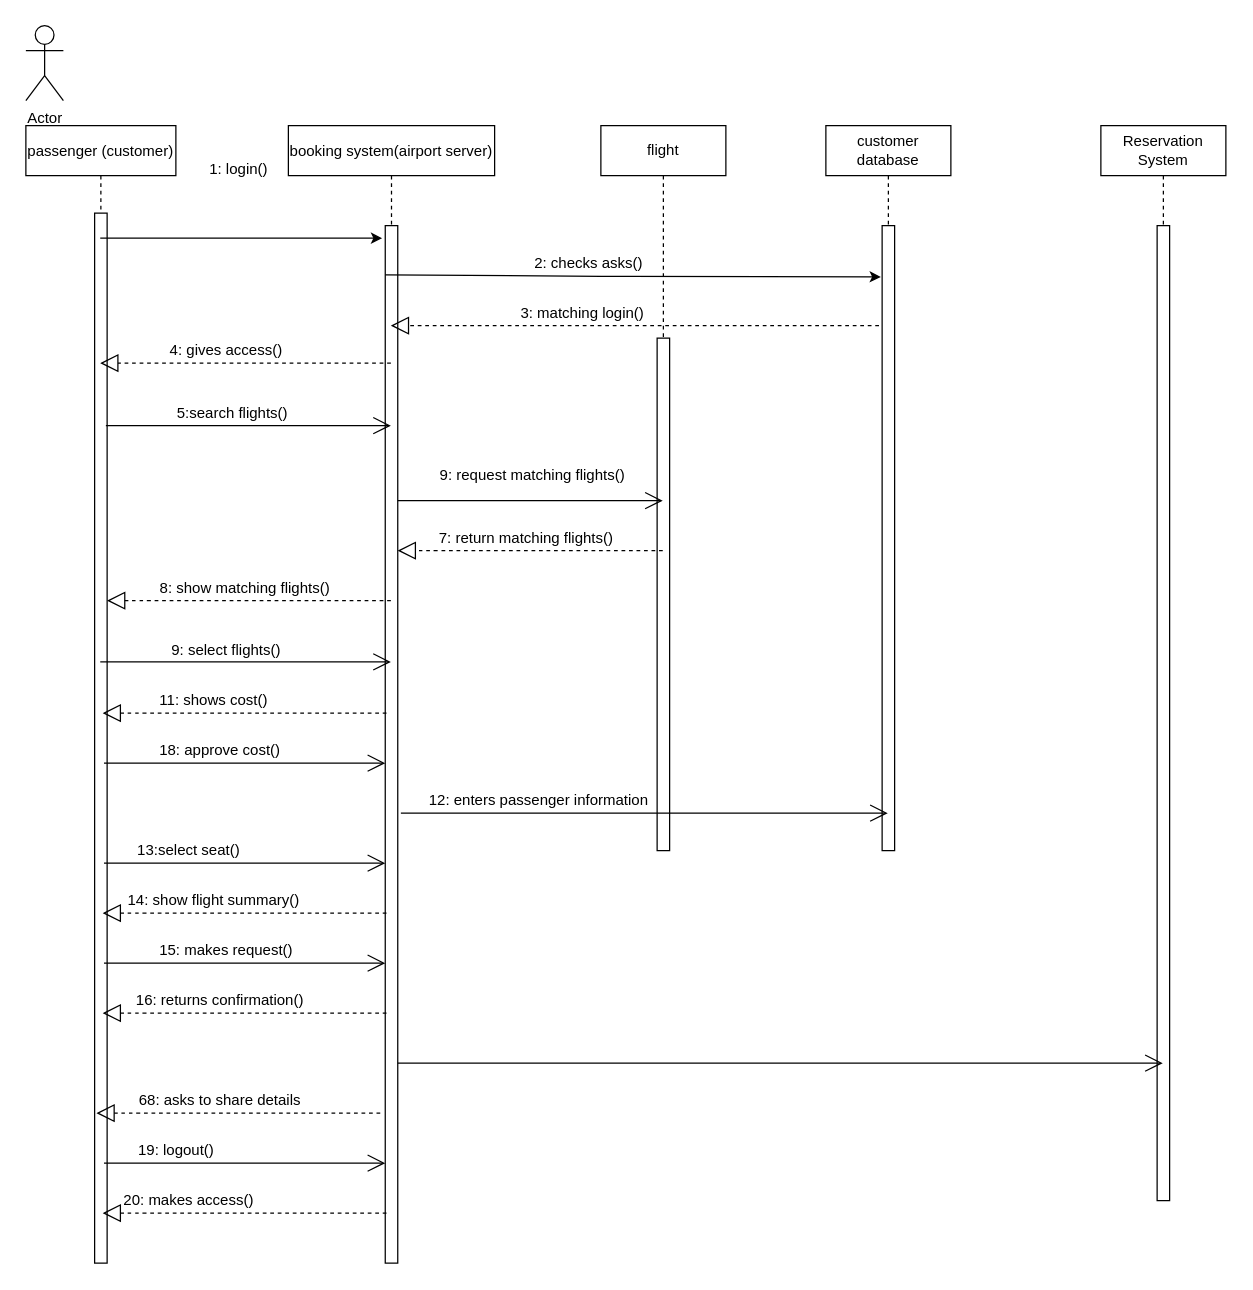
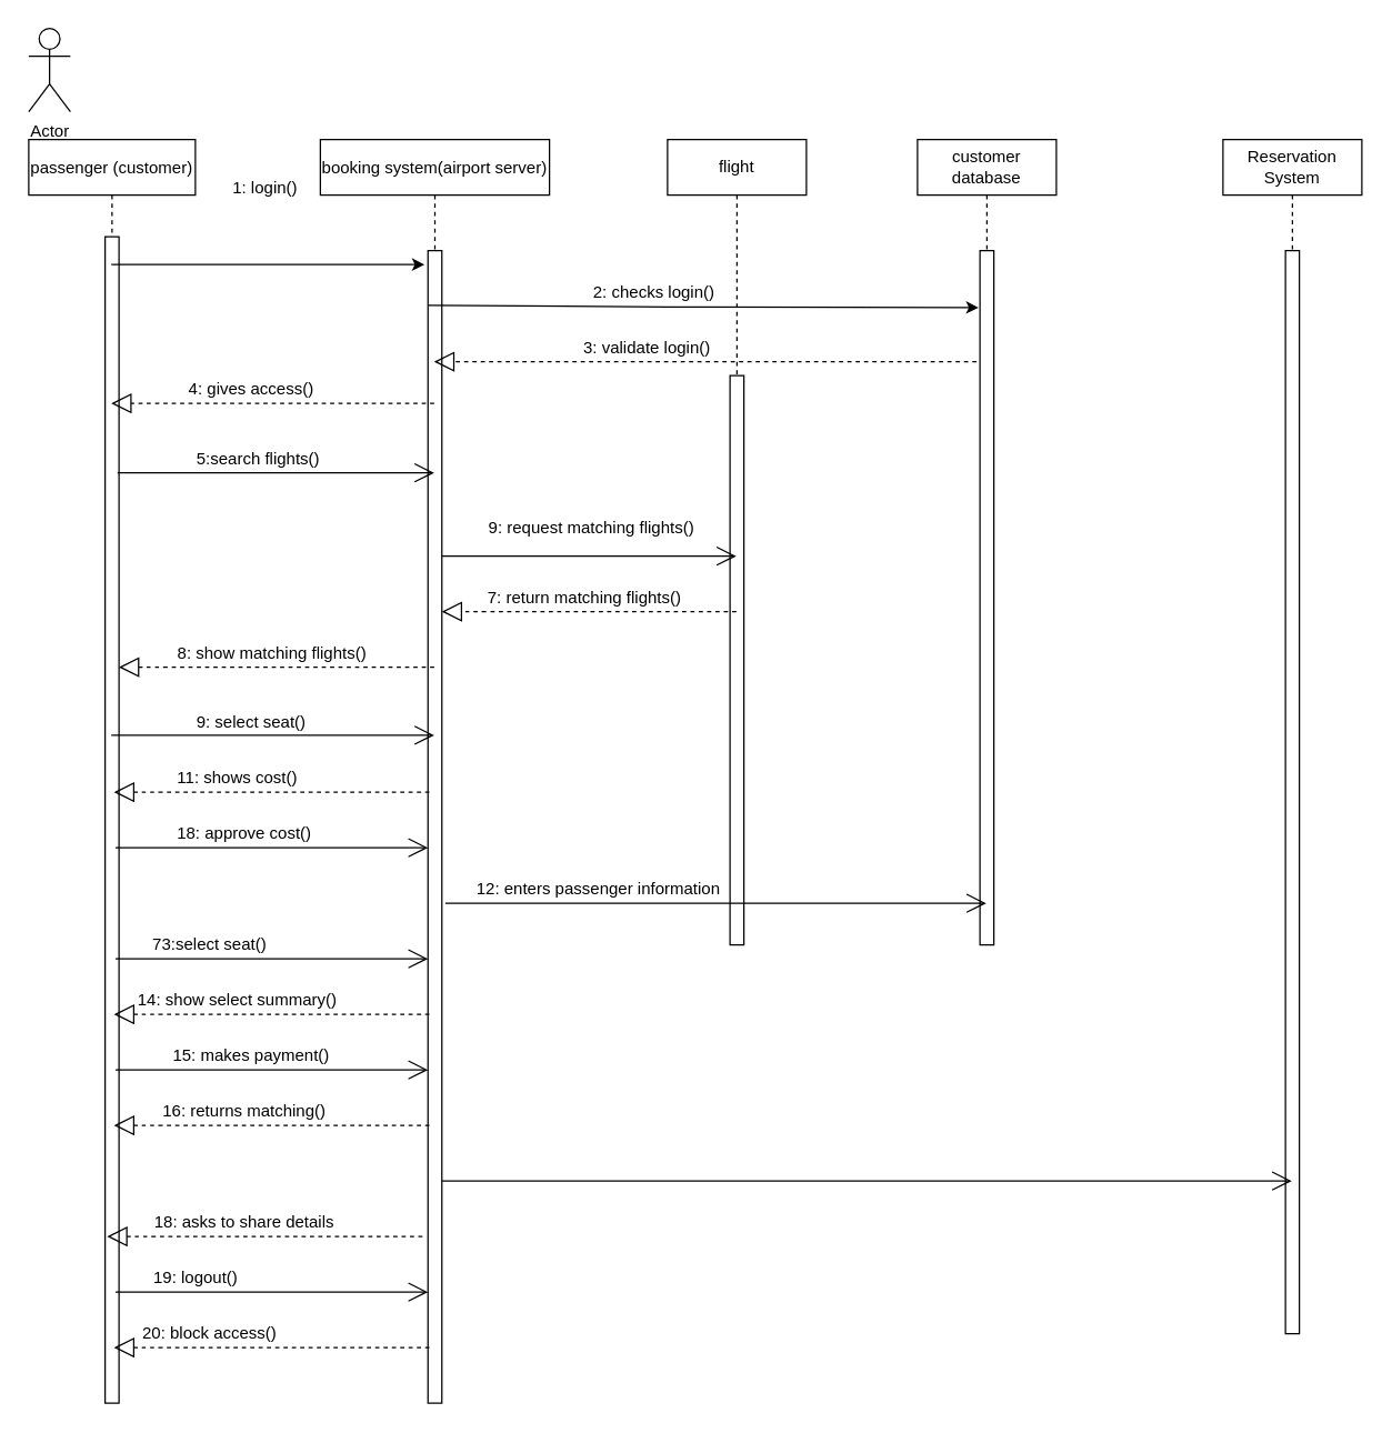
- <mxCell id="28" value="2: checks asks()" style="text;html=1;align=center;verticalAlign=middle;resizable=0;points=[];autosize=1;" vertex="1" parent="1"><mxGeometry x="420" y="200" width="100" height="20" as="geometry" /></mxCell>
+ <mxCell id="28" value="2: checks login()" style="text;html=1;align=center;verticalAlign=middle;resizable=0;points=[];autosize=1;" vertex="1" parent="1"><mxGeometry x="420" y="200" width="100" height="20" as="geometry" /></mxCell>
- <mxCell id="30" value="3: matching login()" style="text;html=1;align=center;verticalAlign=middle;resizable=0;points=[];autosize=1;" vertex="1" parent="1"><mxGeometry x="410" y="240" width="110" height="20" as="geometry" /></mxCell>
+ <mxCell id="30" value="3: validate login()" style="text;html=1;align=center;verticalAlign=middle;resizable=0;points=[];autosize=1;" vertex="1" parent="1"><mxGeometry x="410" y="240" width="110" height="20" as="geometry" /></mxCell>
- <mxCell id="26" value="9: select flights()" style="text;html=1;align=center;verticalAlign=middle;resizable=0;points=[];autosize=1;" vertex="1" parent="1"><mxGeometry x="130" y="510" width="100" height="20" as="geometry" /></mxCell>
+ <mxCell id="26" value="9: select seat()" style="text;html=1;align=center;verticalAlign=middle;resizable=0;points=[];autosize=1;" vertex="1" parent="1"><mxGeometry x="130" y="510" width="100" height="20" as="geometry" /></mxCell>
- <mxCell id="39" value="13:select seat()" style="text;html=1;align=center;verticalAlign=middle;resizable=0;points=[];autosize=1;" vertex="1" parent="1"><mxGeometry x="100" y="670" width="100" height="20" as="geometry" /></mxCell>
+ <mxCell id="39" value="73:select seat()" style="text;html=1;align=center;verticalAlign=middle;resizable=0;points=[];autosize=1;" vertex="1" parent="1"><mxGeometry x="100" y="670" width="100" height="20" as="geometry" /></mxCell>
- <mxCell id="40" value="14: show flight summary()" style="text;html=1;align=center;verticalAlign=middle;resizable=0;points=[];autosize=1;" vertex="1" parent="1"><mxGeometry x="95" y="710" width="150" height="20" as="geometry" /></mxCell>
+ <mxCell id="40" value="14: show select summary()" style="text;html=1;align=center;verticalAlign=middle;resizable=0;points=[];autosize=1;" vertex="1" parent="1"><mxGeometry x="95" y="710" width="150" height="20" as="geometry" /></mxCell>
- <mxCell id="42" value="15: makes request()" style="text;html=1;align=center;verticalAlign=middle;resizable=0;points=[];autosize=1;" vertex="1" parent="1"><mxGeometry x="115" y="750" width="130" height="20" as="geometry" /></mxCell>
+ <mxCell id="42" value="15: makes payment()" style="text;html=1;align=center;verticalAlign=middle;resizable=0;points=[];autosize=1;" vertex="1" parent="1"><mxGeometry x="115" y="750" width="130" height="20" as="geometry" /></mxCell>
- <mxCell id="44" value="16: returns confirmation()" style="text;html=1;align=center;verticalAlign=middle;resizable=0;points=[];autosize=1;" vertex="1" parent="1"><mxGeometry x="100" y="790" width="150" height="20" as="geometry" /></mxCell>
+ <mxCell id="44" value="16: returns matching()" style="text;html=1;align=center;verticalAlign=middle;resizable=0;points=[];autosize=1;" vertex="1" parent="1"><mxGeometry x="100" y="790" width="150" height="20" as="geometry" /></mxCell>
- <mxCell id="47" value="68: asks to share details" style="text;html=1;align=center;verticalAlign=middle;resizable=0;points=[];autosize=1;" vertex="1" parent="1"><mxGeometry x="105" y="870" width="140" height="20" as="geometry" /></mxCell>
+ <mxCell id="47" value="18: asks to share details" style="text;html=1;align=center;verticalAlign=middle;resizable=0;points=[];autosize=1;" vertex="1" parent="1"><mxGeometry x="105" y="870" width="140" height="20" as="geometry" /></mxCell>
- <mxCell id="51" value="20: makes access()" style="text;html=1;align=center;verticalAlign=middle;resizable=0;points=[];autosize=1;" vertex="1" parent="1"><mxGeometry x="95" y="950" width="110" height="20" as="geometry" /></mxCell>
+ <mxCell id="51" value="20: block access()" style="text;html=1;align=center;verticalAlign=middle;resizable=0;points=[];autosize=1;" vertex="1" parent="1"><mxGeometry x="95" y="950" width="110" height="20" as="geometry" /></mxCell>
